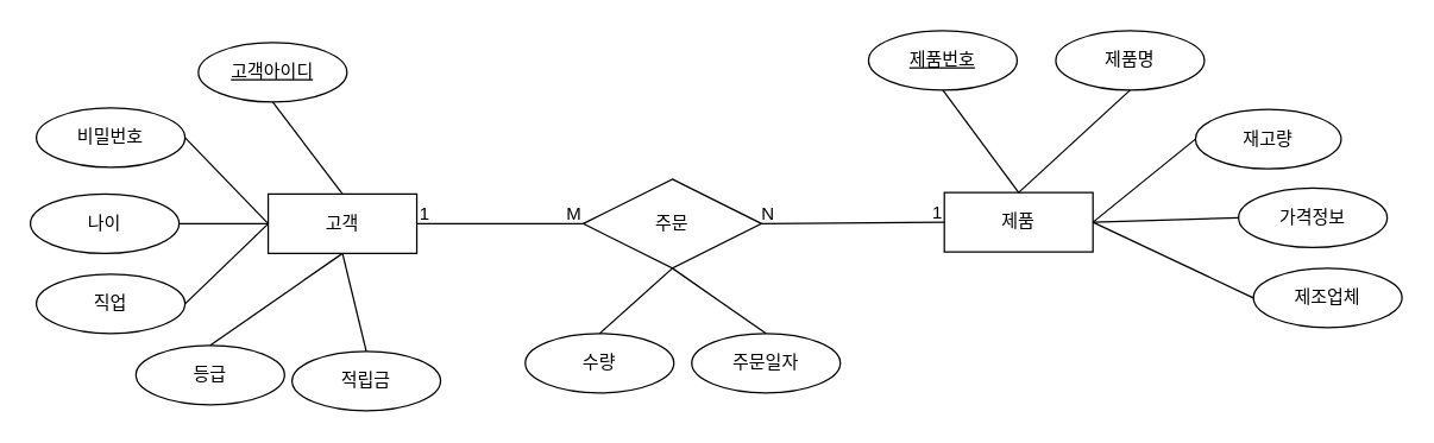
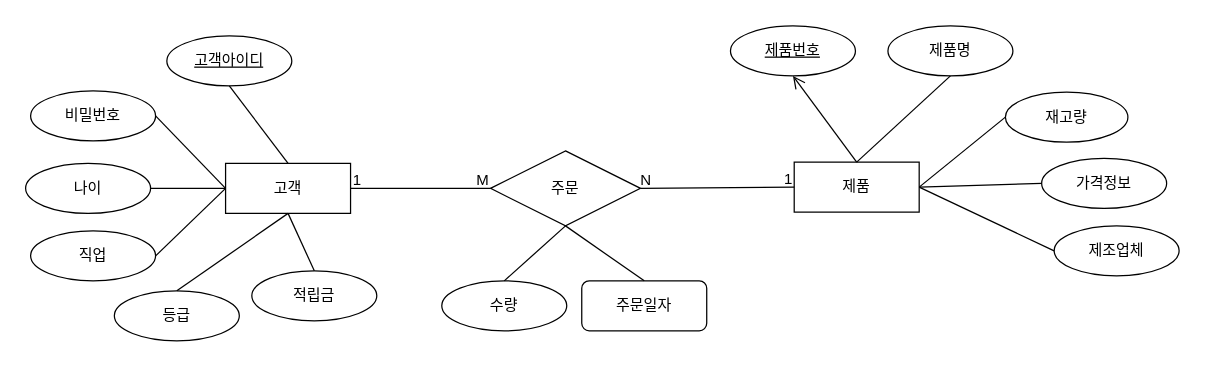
- <mxCell id="17" value="" style="endArrow=none;html=1;rounded=0;fontSize=12;startSize=8;endSize=8;curved=1;entryX=0.5;entryY=1;entryDx=0;entryDy=0;exitX=0.5;exitY=0;exitDx=0;exitDy=0;" edge="1" parent="1" source="15" target="16"><mxGeometry relative="1" as="geometry"><mxPoint x="667" y="145" as="sourcePoint" /><mxPoint x="827" y="145" as="targetPoint" /></mxGeometry></mxCell>
+ <mxCell id="17" value="" style="endArrow=open;html=1;rounded=0;fontSize=12;startSize=8;endSize=8;curved=1;entryX=0.5;entryY=1;entryDx=0;entryDy=0;exitX=0.5;exitY=0;exitDx=0;exitDy=0;" edge="1" parent="1" source="15" target="16"><mxGeometry relative="1" as="geometry"><mxPoint x="667" y="145" as="sourcePoint" /><mxPoint x="827" y="145" as="targetPoint" /></mxGeometry></mxCell>
- <mxCell id="34" value="주문일자" style="ellipse;whiteSpace=wrap;html=1;align=center;" vertex="1" parent="1"><mxGeometry x="465" y="224" width="100" height="40" as="geometry" /></mxCell>
+ <mxCell id="34" value="주문일자" style="whiteSpace=wrap;html=1;align=center;rounded=1;" vertex="1" parent="1"><mxGeometry x="465" y="224" width="100" height="40" as="geometry" /></mxCell>
- <mxCell id="9" value="적립금" style="ellipse;whiteSpace=wrap;html=1;align=center;" vertex="1" parent="1"><mxGeometry x="196" y="236" width="100" height="40" as="geometry" /></mxCell>
+ <mxCell id="9" value="적립금" style="ellipse;whiteSpace=wrap;html=1;align=center;" vertex="1" parent="1"><mxGeometry x="201" y="216" width="100" height="40" as="geometry" /></mxCell>
